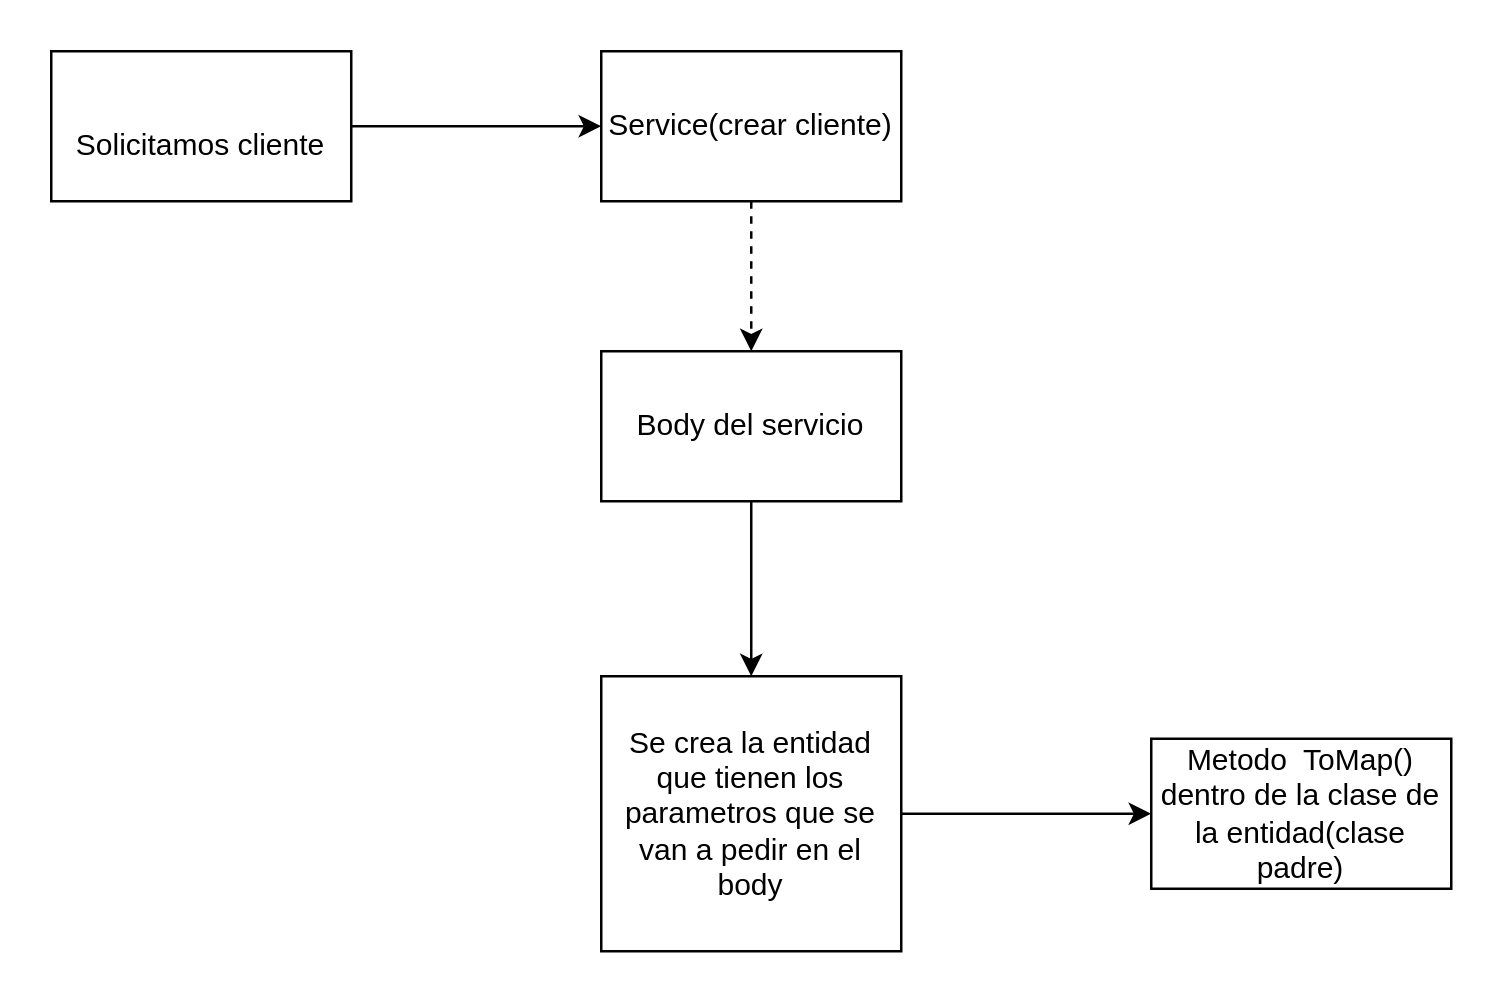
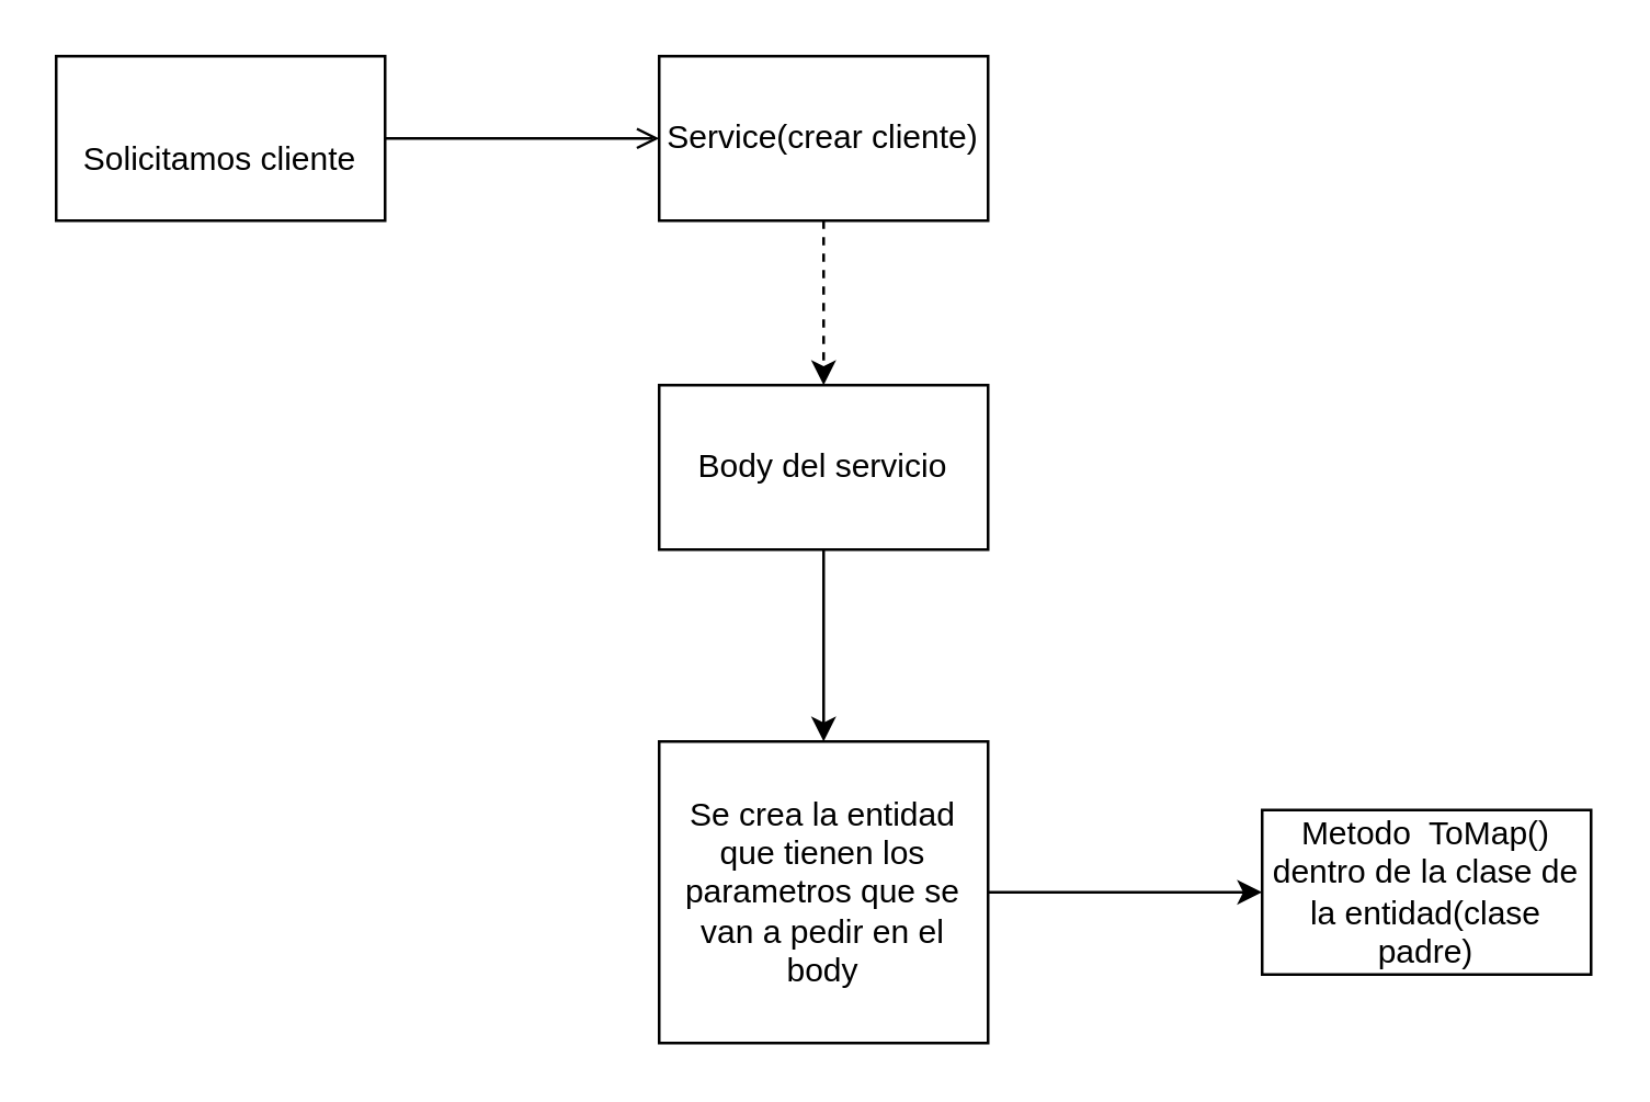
- <mxCell id="2" style="edgeStyle=orthogonalEdgeStyle;rounded=0;orthogonalLoop=1;jettySize=auto;html=1;entryX=0;entryY=0.5;entryDx=0;entryDy=0;" edge="1" parent="1" source="3" target="5"><mxGeometry relative="1" as="geometry" /></mxCell>
+ <mxCell id="2" style="edgeStyle=orthogonalEdgeStyle;rounded=0;orthogonalLoop=1;jettySize=auto;html=1;entryX=0;entryY=0.5;entryDx=0;entryDy=0;endArrow=open;" edge="1" parent="1" source="3" target="5"><mxGeometry relative="1" as="geometry" /></mxCell>
